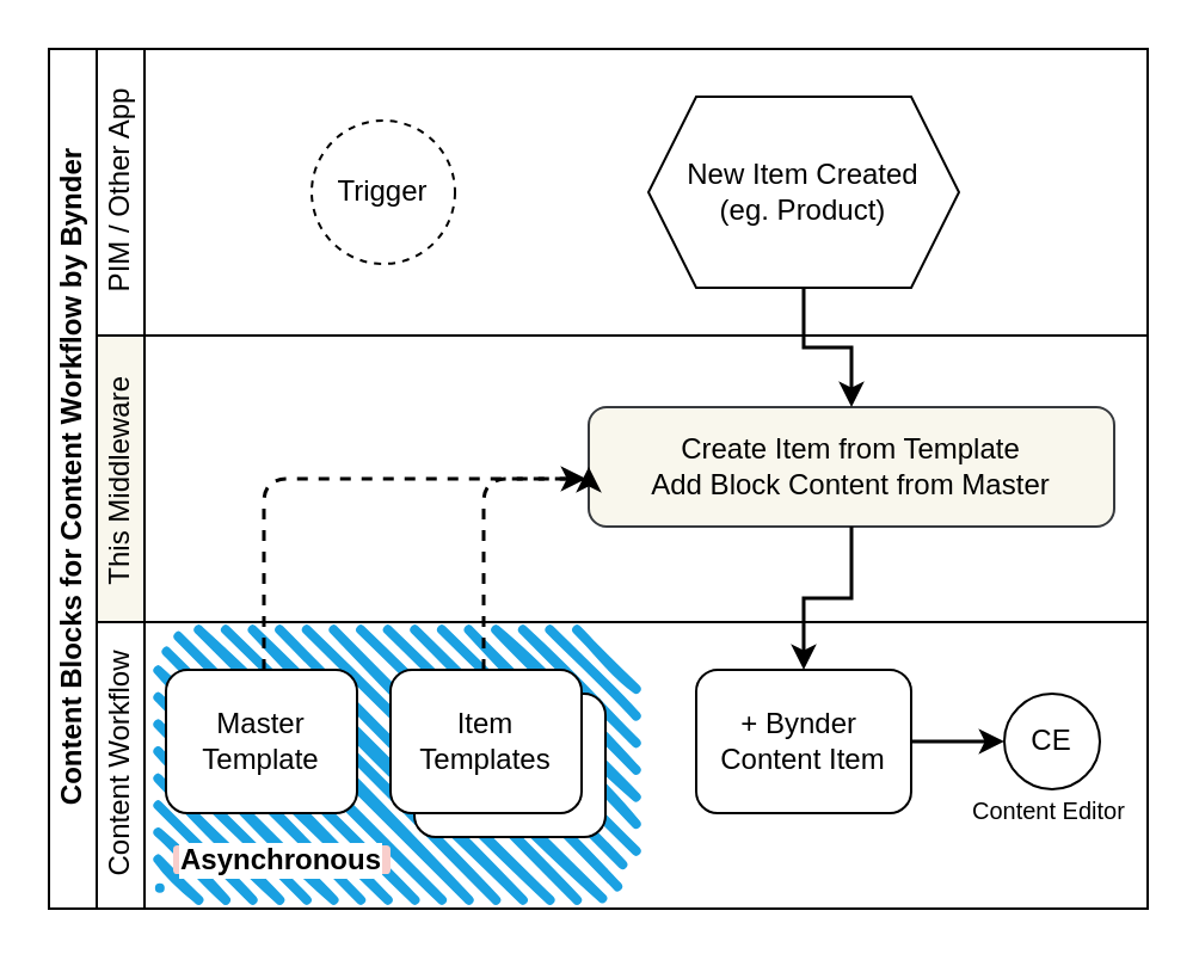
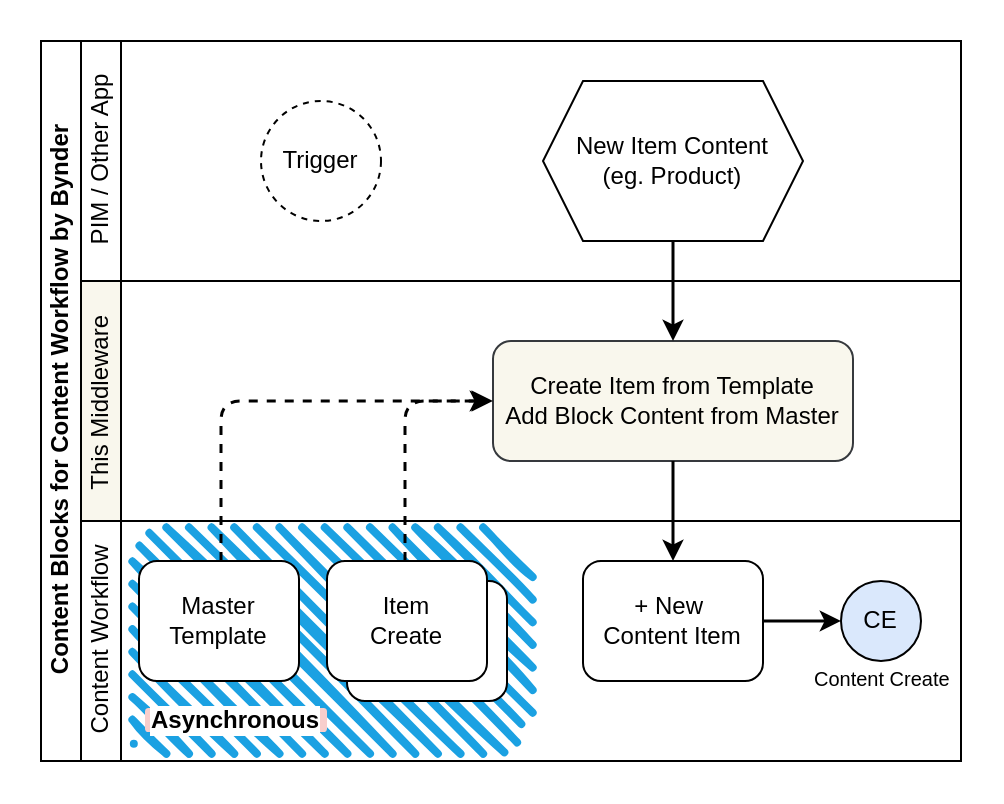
- <mxCell id="5" value="New Item Created&lt;br&gt;(eg. Product)" style="shape=hexagon;perimeter=hexagonPerimeter2;whiteSpace=wrap;html=1;fixedSize=1;size=20;" vertex="1" parent="3"><mxGeometry x="231" y="20" width="130" height="80" as="geometry" /></mxCell>
+ <mxCell id="5" value="New Item Content&lt;br&gt;(eg. Product)" style="shape=hexagon;perimeter=hexagonPerimeter2;whiteSpace=wrap;html=1;fixedSize=1;size=20;" vertex="1" parent="3"><mxGeometry x="231" y="20" width="130" height="80" as="geometry" /></mxCell>
- <mxCell id="7" value="Create Item from Template&lt;div&gt;Add Block Content from Master&lt;/div&gt;" style="rounded=1;whiteSpace=wrap;html=1;fontFamily=Helvetica;fontSize=12;align=center;fillColor=light-dark(#F9F7ED,#70557D);fillStyle=solid;strokeColor=light-dark(#36393D,#FFFFFF);gradientColor=none;gradientDirection=radial;" vertex="1" parent="6"><mxGeometry x="206" y="30" width="220" height="50" as="geometry" /></mxCell>
+ <mxCell id="7" value="Create Item from Template&lt;div&gt;Add Block Content from Master&lt;/div&gt;" style="rounded=1;whiteSpace=wrap;html=1;fontFamily=Helvetica;fontSize=12;align=center;fillColor=light-dark(#F9F7ED,#70557D);fillStyle=solid;strokeColor=light-dark(#36393D,#FFFFFF);gradientColor=none;gradientDirection=radial;" vertex="1" parent="6"><mxGeometry x="206" y="30" width="180" height="60" as="geometry" /></mxCell>
- <mxCell id="15" value="Item&lt;div&gt;Templates&lt;/div&gt;" style="rounded=1;whiteSpace=wrap;html=1;fontFamily=Helvetica;fontSize=12;fontColor=#000000;align=center;" vertex="1" parent="13"><mxGeometry width="80" height="60" as="geometry" /></mxCell>
+ <mxCell id="15" value="Item&lt;div&gt;Create&lt;/div&gt;" style="rounded=1;whiteSpace=wrap;html=1;fontFamily=Helvetica;fontSize=12;fontColor=#000000;align=center;" vertex="1" parent="13"><mxGeometry width="80" height="60" as="geometry" /></mxCell>
- <mxCell id="16" value="+ Bynder&amp;nbsp;&lt;div&gt;Content Item&lt;/div&gt;" style="rounded=1;whiteSpace=wrap;html=1;fontFamily=Helvetica;fontSize=12;fontColor=#000000;align=center;" parent="8" vertex="1"><mxGeometry x="251" y="20" width="90" height="60" as="geometry" /></mxCell>
+ <mxCell id="16" value="+ New&amp;nbsp;&lt;div&gt;Content Item&lt;/div&gt;" style="rounded=1;whiteSpace=wrap;html=1;fontFamily=Helvetica;fontSize=12;fontColor=#000000;align=center;" parent="8" vertex="1"><mxGeometry x="251" y="20" width="90" height="60" as="geometry" /></mxCell>
- <mxCell id="17" value="CE" style="ellipse;whiteSpace=wrap;html=1;" parent="8" vertex="1"><mxGeometry x="380" y="30" width="40" height="40" as="geometry" /></mxCell>
+ <mxCell id="17" value="CE" style="ellipse;whiteSpace=wrap;html=1;fillColor=#dae8fc;" parent="8" vertex="1"><mxGeometry x="380" y="30" width="40" height="40" as="geometry" /></mxCell>
- <mxCell id="18" value="&lt;font style=&quot;&quot;&gt;&lt;span style=&quot;font-size: 10px;&quot;&gt;Content Editor&lt;/span&gt;&lt;/font&gt;" style="text;strokeColor=none;fillColor=none;align=left;verticalAlign=top;spacingLeft=4;spacingRight=4;overflow=hidden;rotatable=0;points=[[0,0.5],[1,0.5]];portConstraint=eastwest;whiteSpace=wrap;html=1;" vertex="1" parent="8"><mxGeometry x="360.5" y="65" width="79" height="26" as="geometry" /></mxCell>
+ <mxCell id="18" value="&lt;font style=&quot;&quot;&gt;&lt;span style=&quot;font-size: 10px;&quot;&gt;Content Create&lt;/span&gt;&lt;/font&gt;" style="text;strokeColor=none;fillColor=none;align=left;verticalAlign=top;spacingLeft=4;spacingRight=4;overflow=hidden;rotatable=0;points=[[0,0.5],[1,0.5]];portConstraint=eastwest;whiteSpace=wrap;html=1;" vertex="1" parent="8"><mxGeometry x="360.5" y="65" width="79" height="26" as="geometry" /></mxCell>
